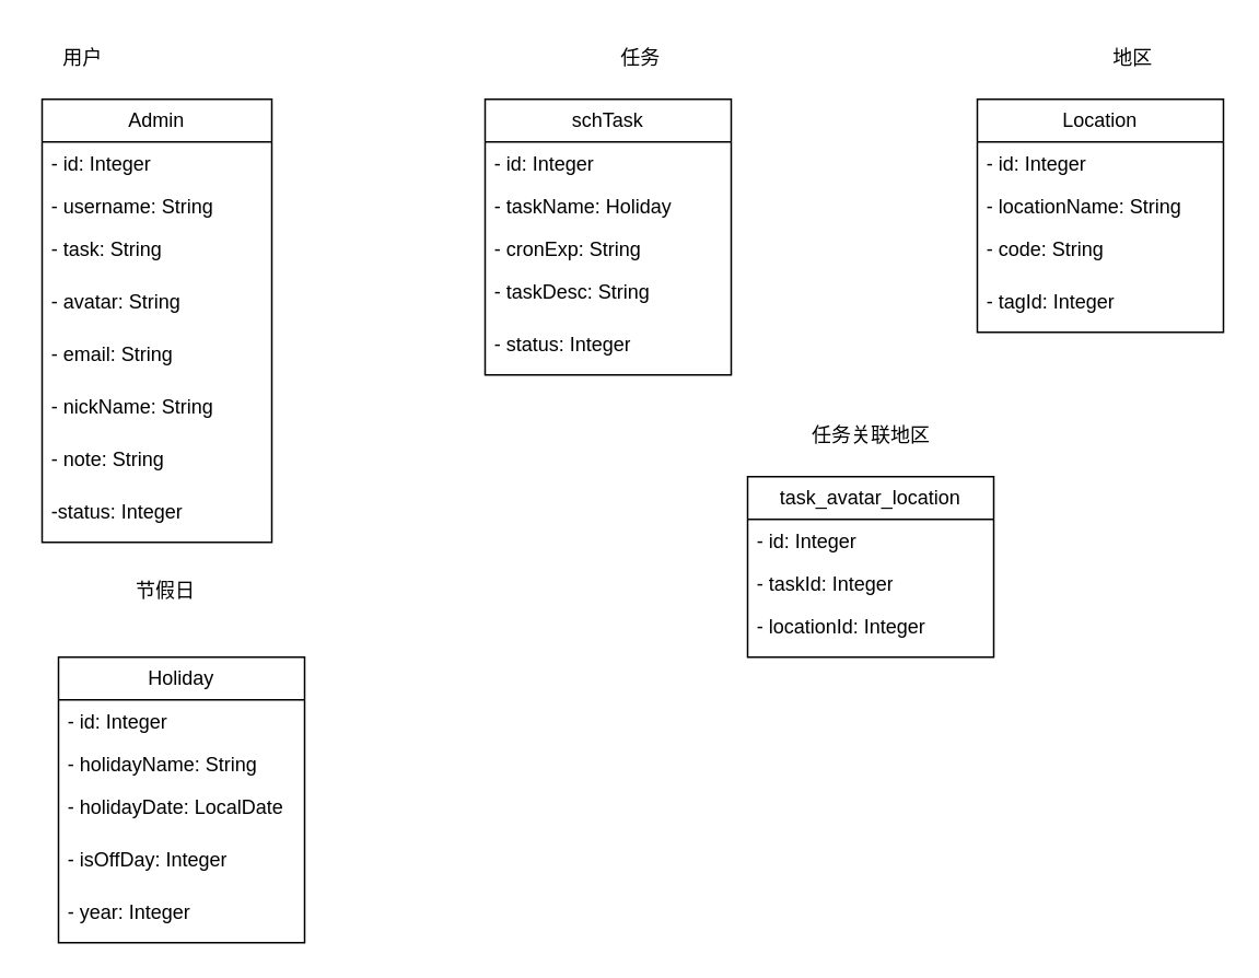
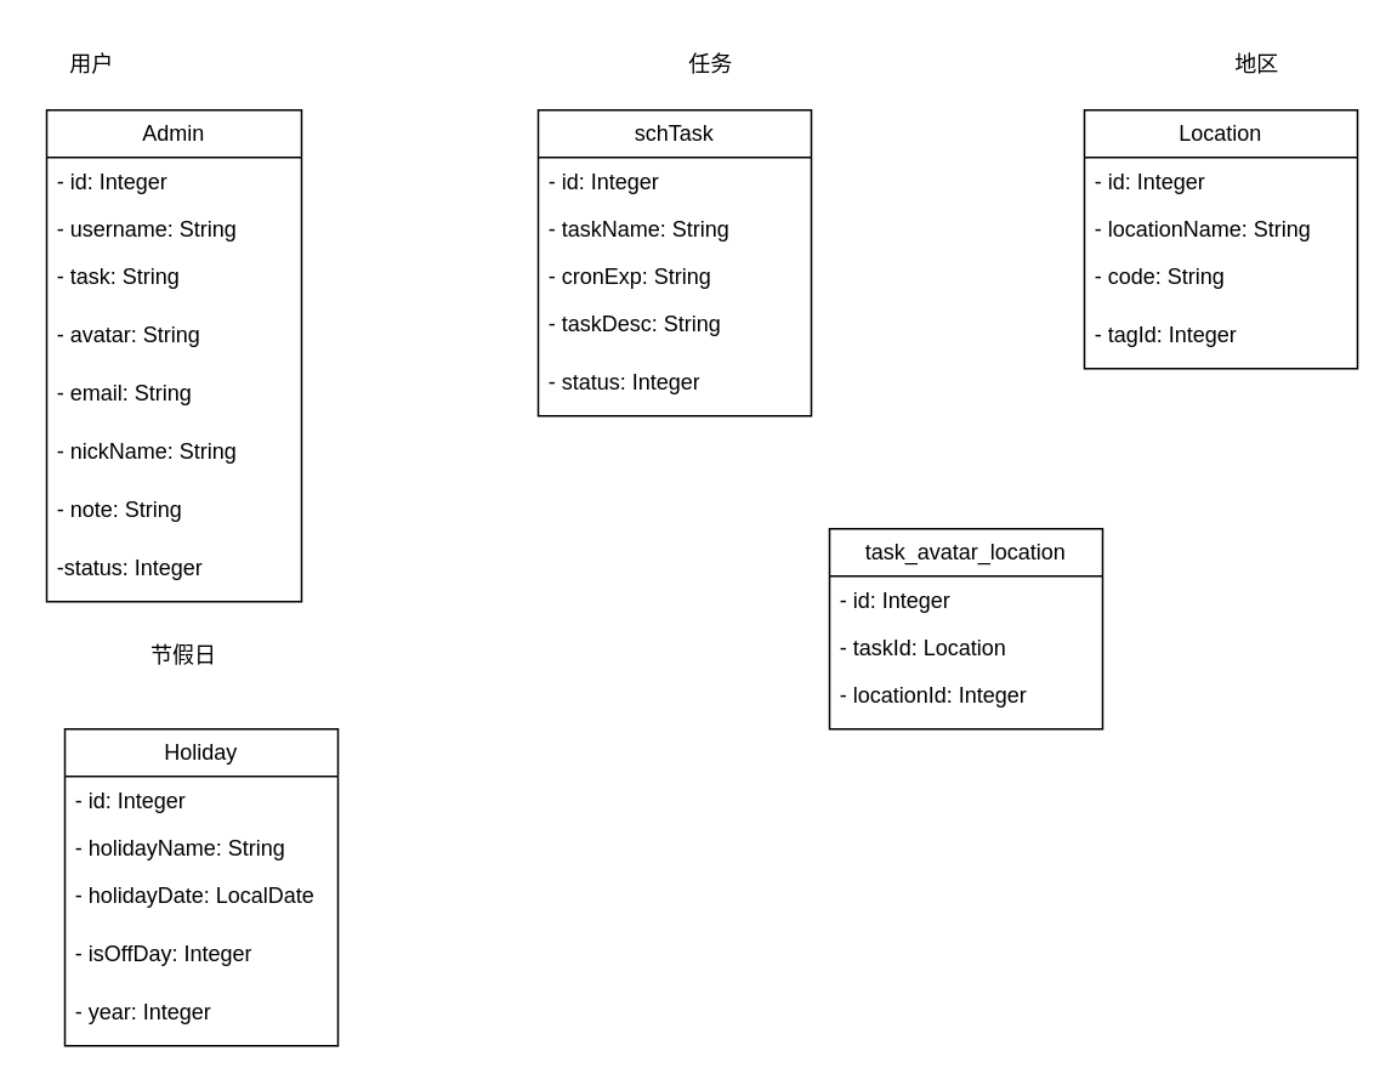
- <mxCell id="19" value="- taskName: Holiday" style="text;strokeColor=none;fillColor=none;align=left;verticalAlign=top;spacingLeft=4;spacingRight=4;overflow=hidden;rotatable=0;points=[[0,0.5],[1,0.5]];portConstraint=eastwest;whiteSpace=wrap;html=1;" parent="17" vertex="1"><mxGeometry y="52" width="150" height="26" as="geometry" /></mxCell>
+ <mxCell id="19" value="- taskName: String" style="text;strokeColor=none;fillColor=none;align=left;verticalAlign=top;spacingLeft=4;spacingRight=4;overflow=hidden;rotatable=0;points=[[0,0.5],[1,0.5]];portConstraint=eastwest;whiteSpace=wrap;html=1;" parent="17" vertex="1"><mxGeometry y="52" width="150" height="26" as="geometry" /></mxCell>
- <mxCell id="35" value="任务关联地区" style="text;html=1;align=center;verticalAlign=middle;whiteSpace=wrap;rounded=0;" vertex="1" parent="1"><mxGeometry x="487.5" y="250" width="85" height="30" as="geometry" /></mxCell>
- <mxCell id="30" value="- taskId: Integer" style="text;strokeColor=none;fillColor=none;align=left;verticalAlign=top;spacingLeft=4;spacingRight=4;overflow=hidden;rotatable=0;points=[[0,0.5],[1,0.5]];portConstraint=eastwest;whiteSpace=wrap;html=1;" vertex="1" parent="28"><mxGeometry y="52" width="150" height="26" as="geometry" /></mxCell>
+ <mxCell id="30" value="- taskId: Location" style="text;strokeColor=none;fillColor=none;align=left;verticalAlign=top;spacingLeft=4;spacingRight=4;overflow=hidden;rotatable=0;points=[[0,0.5],[1,0.5]];portConstraint=eastwest;whiteSpace=wrap;html=1;" vertex="1" parent="28"><mxGeometry y="52" width="150" height="26" as="geometry" /></mxCell>
